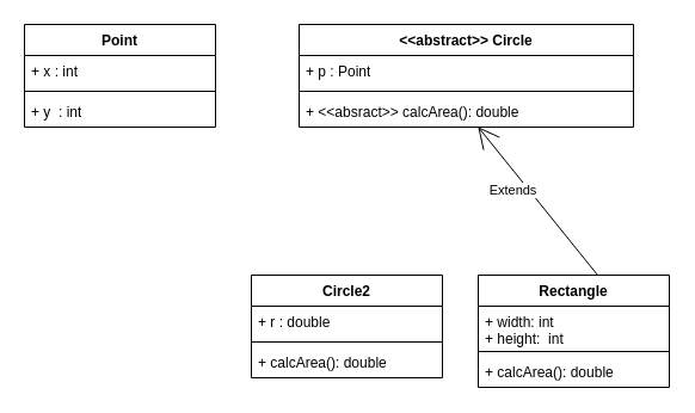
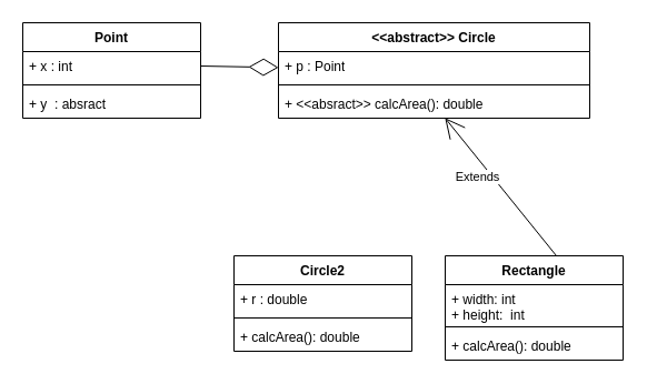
+ <mxCell id="6" value="" style="endArrow=diamondThin;endFill=0;endSize=24;html=1;rounded=0;exitX=1;exitY=0.5;exitDx=0;exitDy=0;" edge="1" parent="1" source="3" target="7"><mxGeometry width="160" relative="1" as="geometry"><mxPoint x="210" y="62.5" as="sourcePoint" /><mxPoint x="300" y="63" as="targetPoint" /></mxGeometry></mxCell>
- <mxCell id="5" value="+ y&amp;nbsp; : int" style="text;strokeColor=none;fillColor=none;align=left;verticalAlign=top;spacingLeft=4;spacingRight=4;overflow=hidden;rotatable=0;points=[[0,0.5],[1,0.5]];portConstraint=eastwest;whiteSpace=wrap;html=1;" vertex="1" parent="2"><mxGeometry y="60" width="160" height="26" as="geometry" /></mxCell>
+ <mxCell id="5" value="+ y&amp;nbsp; : absract" style="text;strokeColor=none;fillColor=none;align=left;verticalAlign=top;spacingLeft=4;spacingRight=4;overflow=hidden;rotatable=0;points=[[0,0.5],[1,0.5]];portConstraint=eastwest;whiteSpace=wrap;html=1;" vertex="1" parent="2"><mxGeometry y="60" width="160" height="26" as="geometry" /></mxCell>
